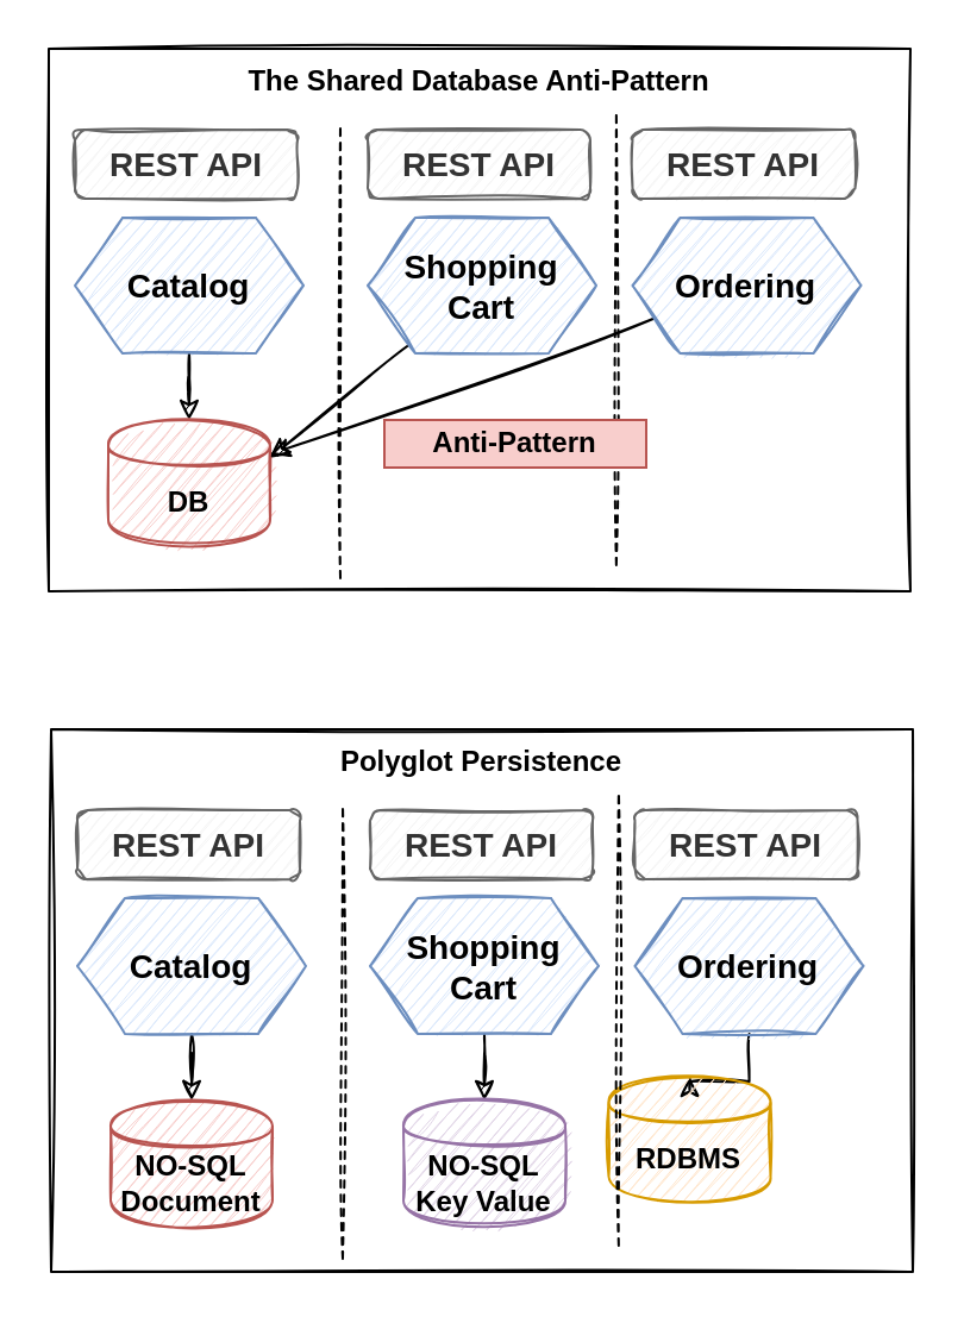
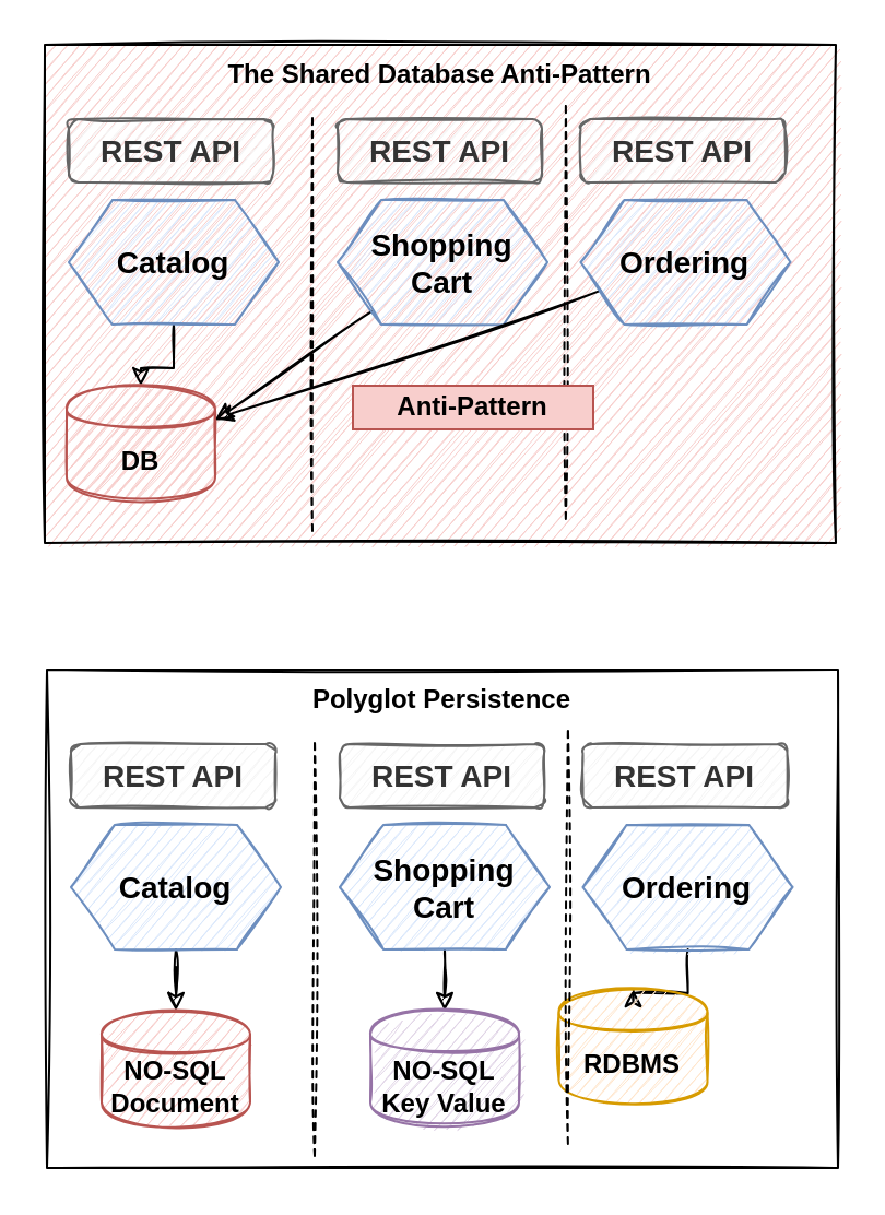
- <mxCell id="2" value="The Shared Database Anti-Pattern" style="rounded=0;whiteSpace=wrap;html=1;sketch=1;horizontal=1;verticalAlign=top;fontStyle=1" parent="1" vertex="1"><mxGeometry x="20" y="20" width="362" height="228" as="geometry" /></mxCell>
+ <mxCell id="2" value="The Shared Database Anti-Pattern" style="rounded=0;whiteSpace=wrap;html=1;sketch=1;horizontal=1;verticalAlign=top;fontStyle=1;fillColor=#f8cecc;" parent="1" vertex="1"><mxGeometry x="20" y="20" width="362" height="228" as="geometry" /></mxCell>
- <mxCell id="7" value="DB" style="shape=cylinder;whiteSpace=wrap;html=1;boundedLbl=1;backgroundOutline=1;sketch=1;fontStyle=1;fillColor=#f8cecc;strokeColor=#b85450;" parent="1" vertex="1"><mxGeometry x="45" y="176" width="68" height="53" as="geometry" /></mxCell>
+ <mxCell id="7" value="DB" style="shape=cylinder;whiteSpace=wrap;html=1;boundedLbl=1;backgroundOutline=1;sketch=1;fontStyle=1;fillColor=#f8cecc;strokeColor=#b85450;" parent="1" vertex="1"><mxGeometry x="30" y="176" width="68" height="53" as="geometry" /></mxCell>
